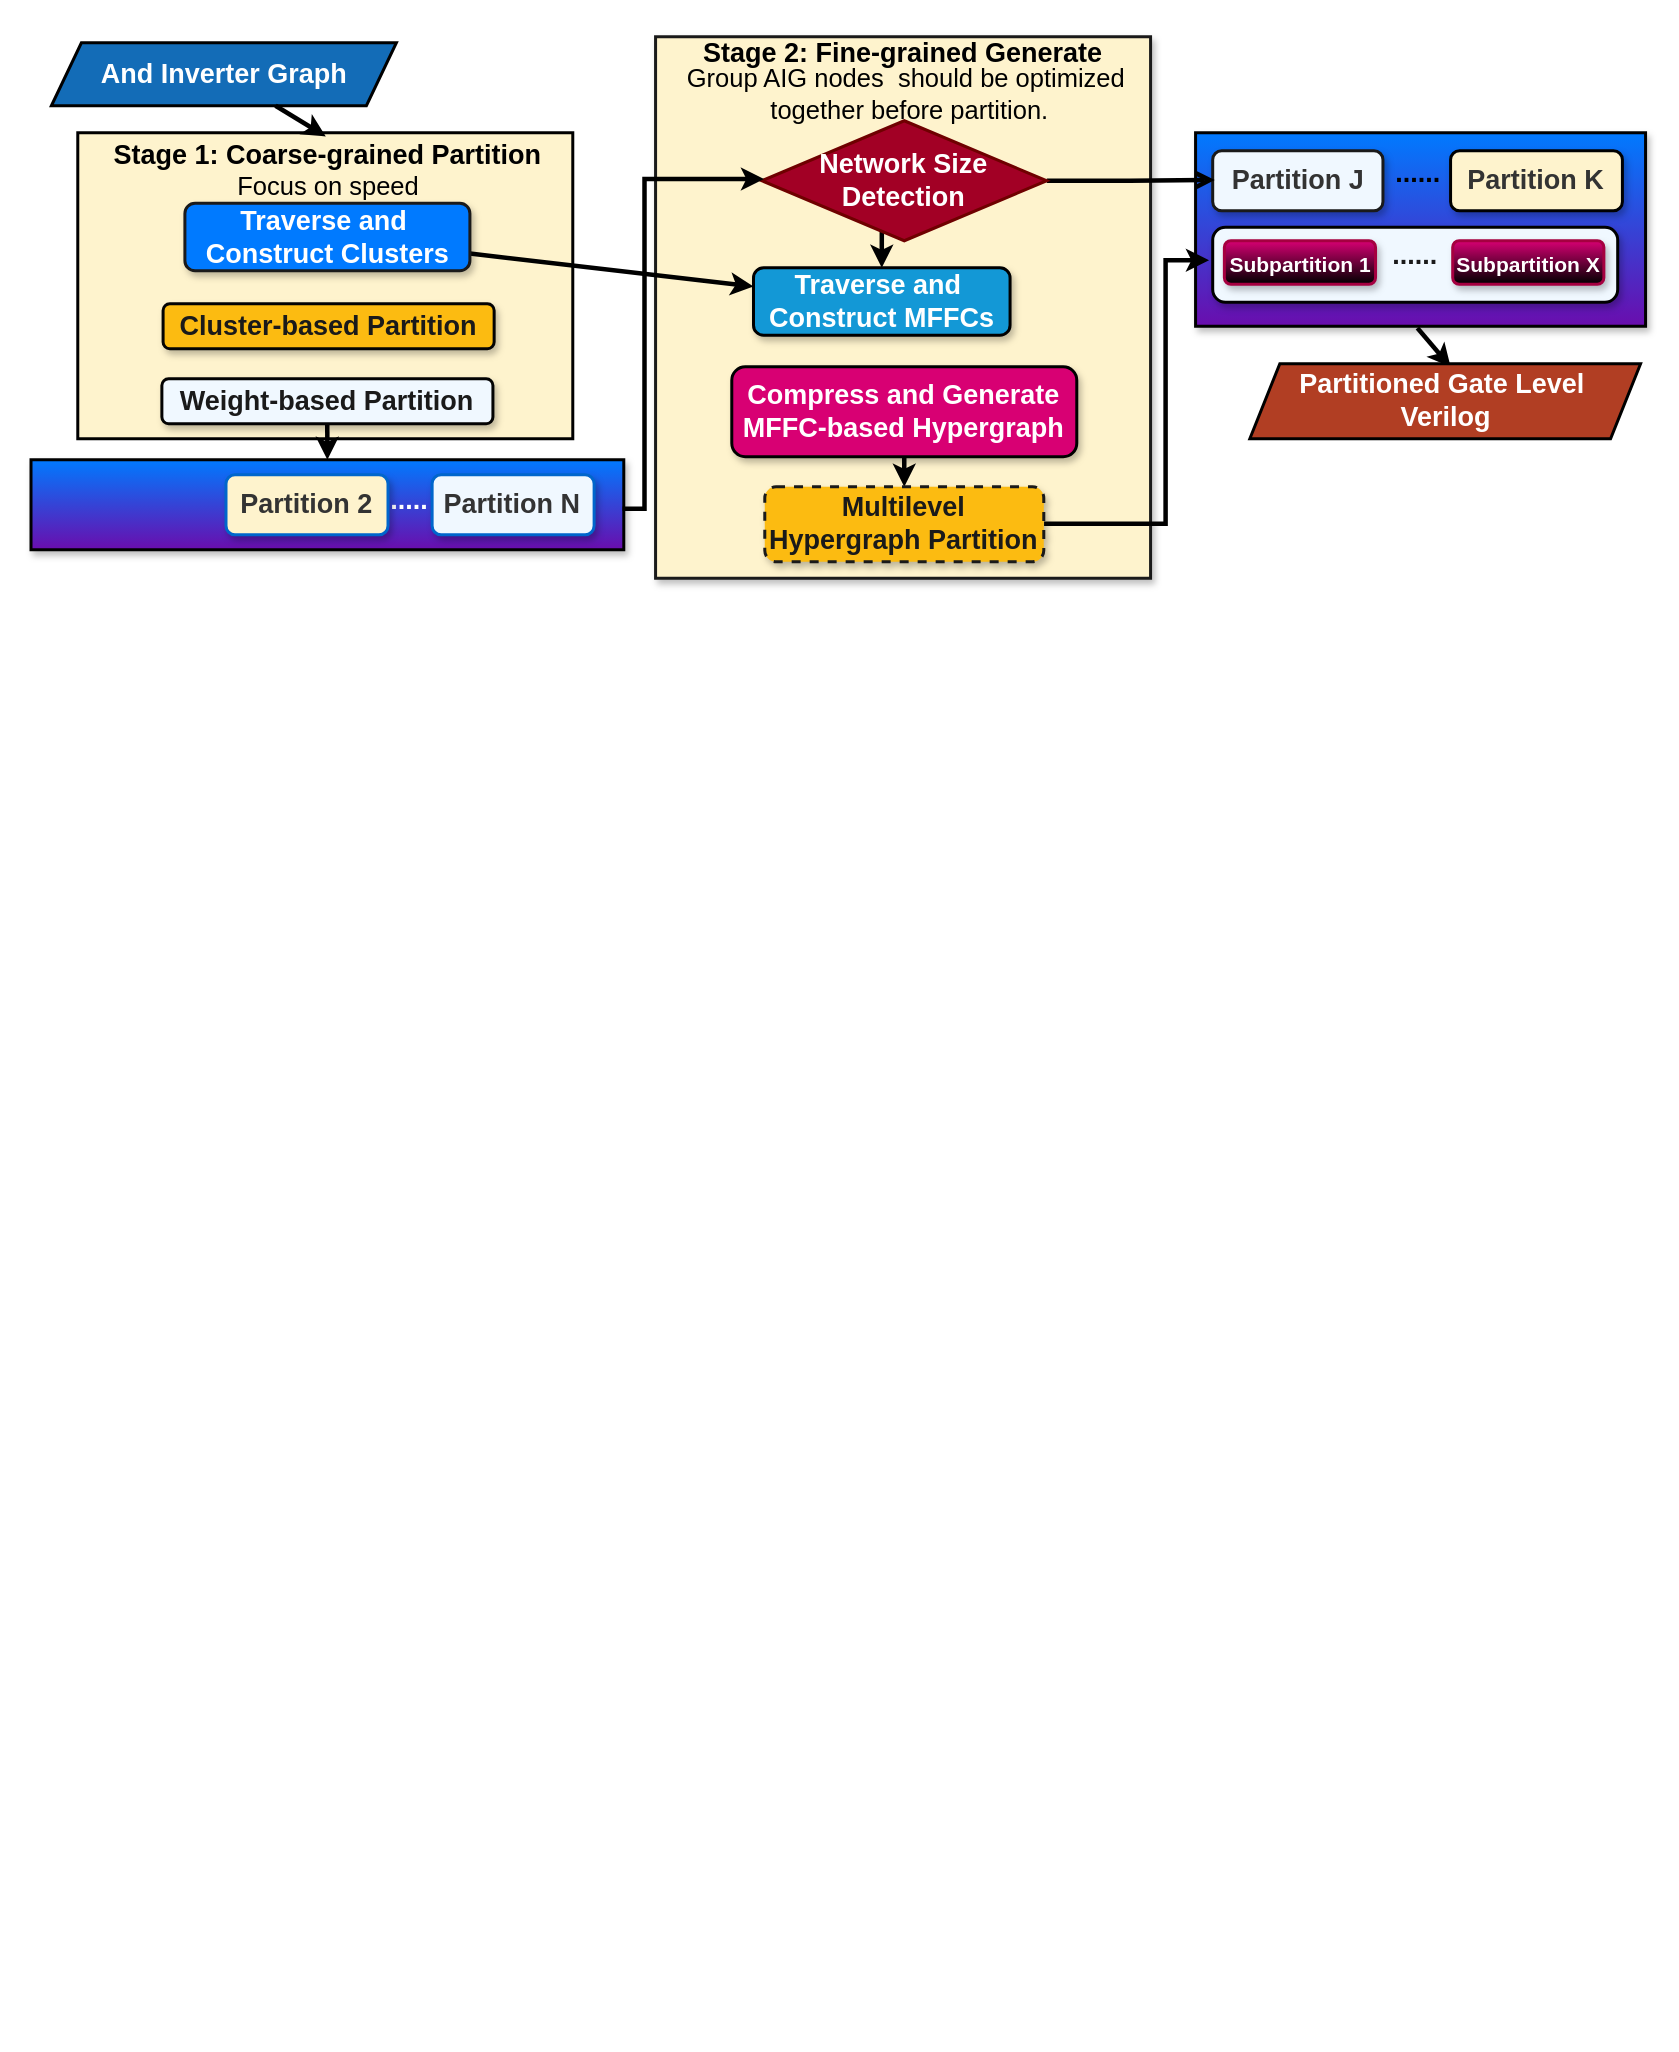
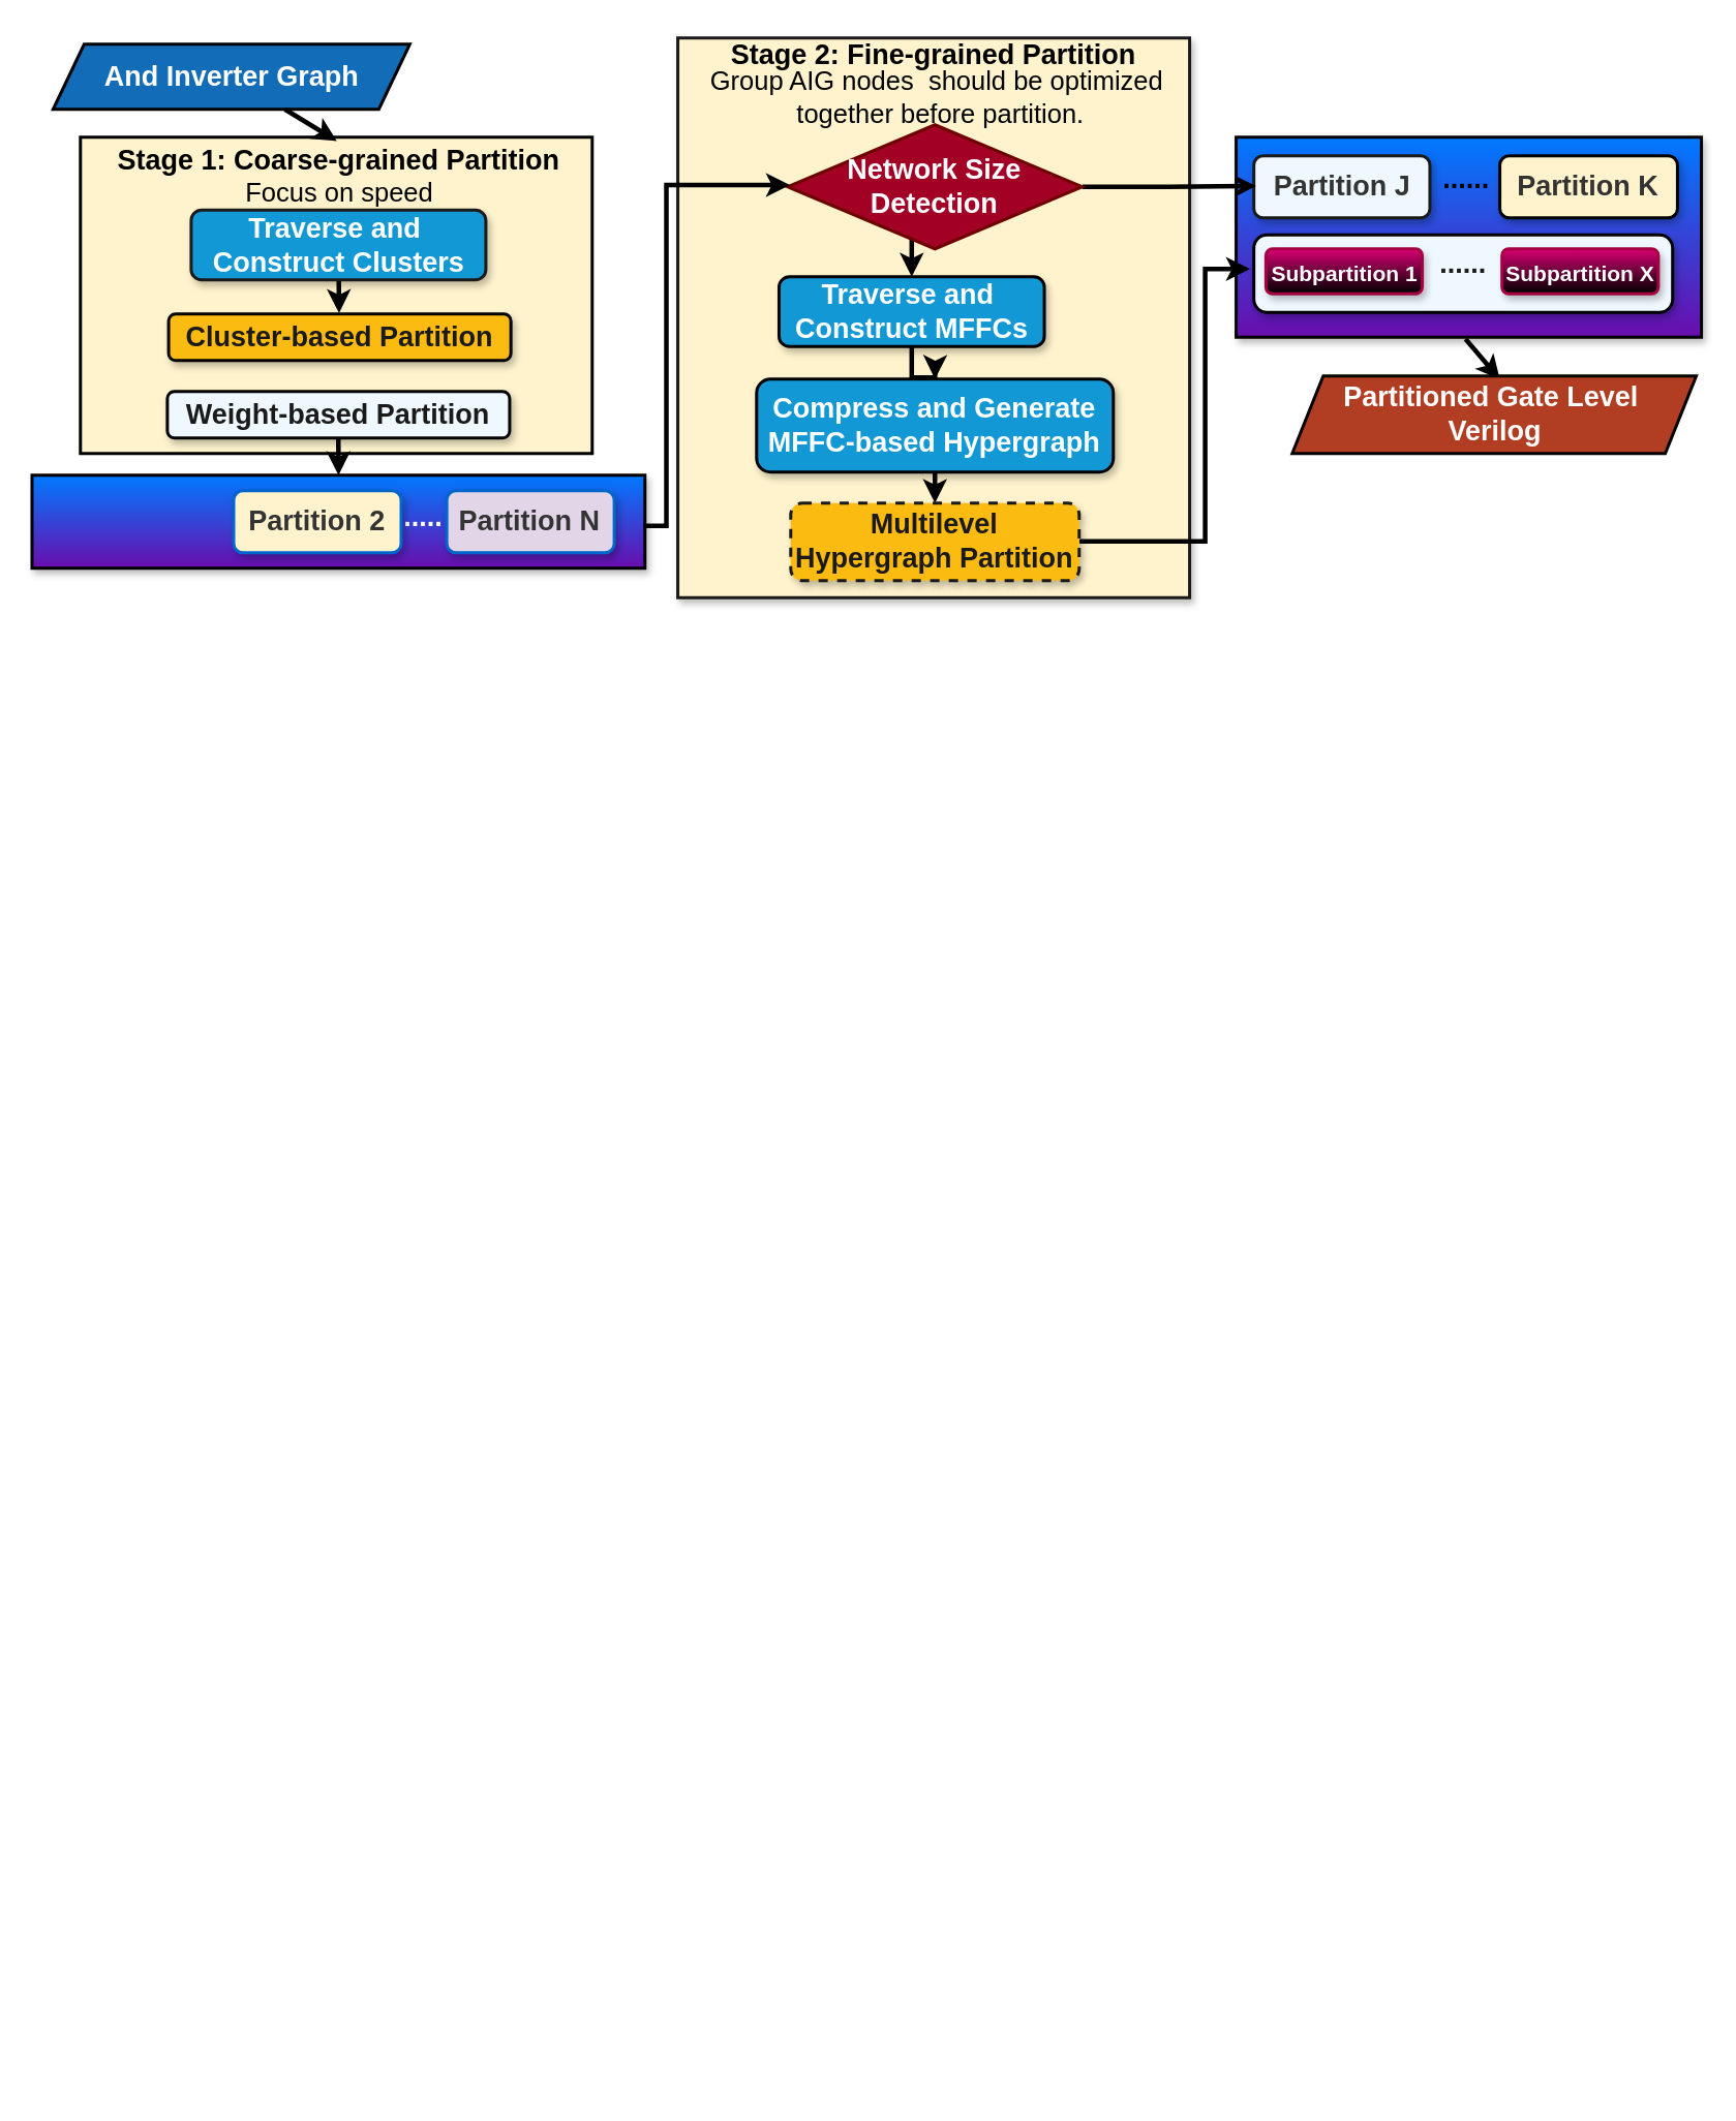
- <mxCell id="14" value="&lt;b style=&quot;font-size: 18px;&quot;&gt;Stage 2:&amp;nbsp;&lt;/b&gt;&lt;span style=&quot;font-size: 18px;&quot;&gt;&lt;b&gt;Fine-grained Generate&lt;/b&gt;&lt;/span&gt;" style="text;html=1;align=center;verticalAlign=middle;whiteSpace=wrap;rounded=0;" parent="1" vertex="1"><mxGeometry x="463.69" y="20" width="275" height="30" as="geometry" /></mxCell>
+ <mxCell id="14" value="&lt;b style=&quot;font-size: 18px;&quot;&gt;Stage 2:&amp;nbsp;&lt;/b&gt;&lt;span style=&quot;font-size: 18px;&quot;&gt;&lt;b&gt;Fine-grained Partition&lt;/b&gt;&lt;/span&gt;" style="text;html=1;align=center;verticalAlign=middle;whiteSpace=wrap;rounded=0;" parent="1" vertex="1"><mxGeometry x="463.69" y="20" width="275" height="30" as="geometry" /></mxCell>
- <mxCell id="26" value="&lt;b style=&quot;&quot;&gt;&lt;font style=&quot;font-size: 18px;&quot;&gt;Traverse and&amp;nbsp; Construct Clusters&lt;/font&gt;&lt;/b&gt;" style="rounded=1;whiteSpace=wrap;html=1;fillColor=#007aff;strokeColor=#1A1A1A;strokeWidth=2;shadow=1;fontColor=#ffffff;" parent="1" vertex="1"><mxGeometry x="122.6" y="135" width="190" height="45" as="geometry" /></mxCell>
+ <mxCell id="26" value="&lt;b style=&quot;&quot;&gt;&lt;font style=&quot;font-size: 18px;&quot;&gt;Traverse and&amp;nbsp; Construct Clusters&lt;/font&gt;&lt;/b&gt;" style="rounded=1;whiteSpace=wrap;html=1;fillColor=#1398d6;strokeColor=#1A1A1A;strokeWidth=2;shadow=1;fontColor=#ffffff;" parent="1" vertex="1"><mxGeometry x="122.6" y="135" width="190" height="45" as="geometry" /></mxCell>
- <mxCell id="25" style="rounded=0;orthogonalLoop=1;jettySize=auto;html=1;strokeWidth=3;" parent="1" source="26" target="16" edge="1"><mxGeometry relative="1" as="geometry"><mxPoint x="218.38" y="177.5" as="targetPoint" /></mxGeometry></mxCell>
+ <mxCell id="25" style="rounded=0;orthogonalLoop=1;jettySize=auto;html=1;entryX=0.498;entryY=-0.016;entryDx=0;entryDy=0;strokeWidth=3;entryPerimeter=0;" parent="1" source="26" target="28" edge="1"><mxGeometry relative="1" as="geometry"><mxPoint x="218.38" y="177.5" as="targetPoint" /></mxGeometry></mxCell>
+ <mxCell id="15" style="edgeStyle=orthogonalEdgeStyle;rounded=0;orthogonalLoop=1;jettySize=auto;html=1;entryX=0.5;entryY=0;entryDx=0;entryDy=0;strokeWidth=3;" parent="1" source="16" target="18" edge="1"><mxGeometry relative="1" as="geometry" /></mxCell>
- <mxCell id="18" value="&lt;b style=&quot;&quot;&gt;&lt;font style=&quot;font-size: 18px;&quot;&gt;Compress and Generate MFFC-based Hypergraph&lt;/font&gt;&lt;/b&gt;" style="rounded=1;whiteSpace=wrap;html=1;fillColor=#d80073;strokeColor=#000000;strokeWidth=2;shadow=1;fontColor=#ffffff;" parent="1" vertex="1"><mxGeometry x="487.19" y="244" width="230" height="60" as="geometry" /></mxCell>
+ <mxCell id="18" value="&lt;b style=&quot;&quot;&gt;&lt;font style=&quot;font-size: 18px;&quot;&gt;Compress and Generate MFFC-based Hypergraph&lt;/font&gt;&lt;/b&gt;" style="rounded=1;whiteSpace=wrap;html=1;fillColor=#1398d6;strokeColor=#000000;strokeWidth=2;shadow=1;fontColor=#ffffff;" parent="1" vertex="1"><mxGeometry x="487.19" y="244" width="230" height="60" as="geometry" /></mxCell>
- <mxCell id="7" value="&lt;font face=&quot;Helvetica&quot; style=&quot;font-size: 18px;&quot;&gt;Partition N&lt;/font&gt;" style="rounded=1;whiteSpace=wrap;html=1;fontStyle=1;fontSize=18;strokeWidth=2;shadow=1;fillColor=#F0F8FF;strokeColor=#0066CC;fontColor=#333333;" parent="1" vertex="1"><mxGeometry x="287.41" y="316" width="108" height="40" as="geometry" /></mxCell>
+ <mxCell id="7" value="&lt;font face=&quot;Helvetica&quot; style=&quot;font-size: 18px;&quot;&gt;Partition N&lt;/font&gt;" style="rounded=1;whiteSpace=wrap;html=1;fontStyle=1;fontSize=18;strokeWidth=2;shadow=1;fillColor=#e1d5e7;strokeColor=#0066CC;fontColor=#333333;" parent="1" vertex="1"><mxGeometry x="287.41" y="316" width="108" height="40" as="geometry" /></mxCell>
